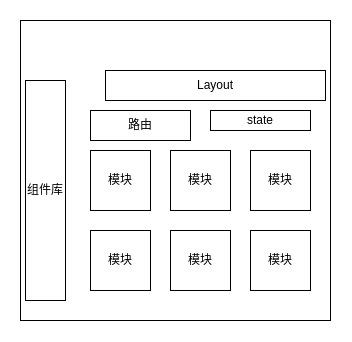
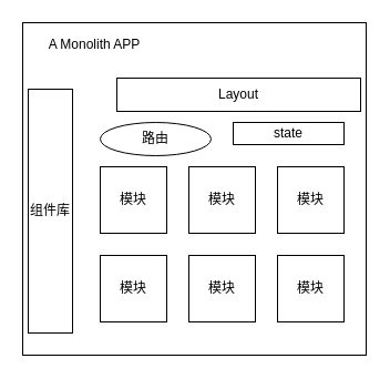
+ <mxCell id="13" value="A Monolith APP" style="text;html=1;strokeColor=none;fillColor=none;align=center;verticalAlign=middle;whiteSpace=wrap;rounded=0;" vertex="1" parent="1"><mxGeometry x="30" y="30" width="110" height="20" as="geometry" /></mxCell>
- <mxCell id="11" value="路由" style="rounded=0;whiteSpace=wrap;html=1;" vertex="1" parent="1"><mxGeometry x="90" y="110" width="100" height="30" as="geometry" /></mxCell>
+ <mxCell id="11" value="路由" style="ellipse;whiteSpace=wrap;html=1;" vertex="1" parent="1"><mxGeometry x="90" y="110" width="100" height="30" as="geometry" /></mxCell>
